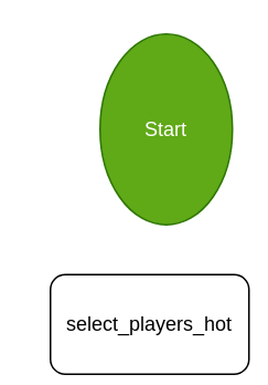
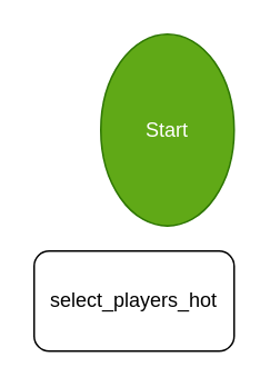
- <mxCell id="3" value="select_players_hot" style="rounded=1;whiteSpace=wrap;html=1;" vertex="1" parent="1"><mxGeometry x="30" y="165" width="120" height="60" as="geometry" /></mxCell>
+ <mxCell id="3" value="select_players_hot" style="rounded=1;whiteSpace=wrap;html=1;" vertex="1" parent="1"><mxGeometry x="20" y="150" width="120" height="60" as="geometry" /></mxCell>
